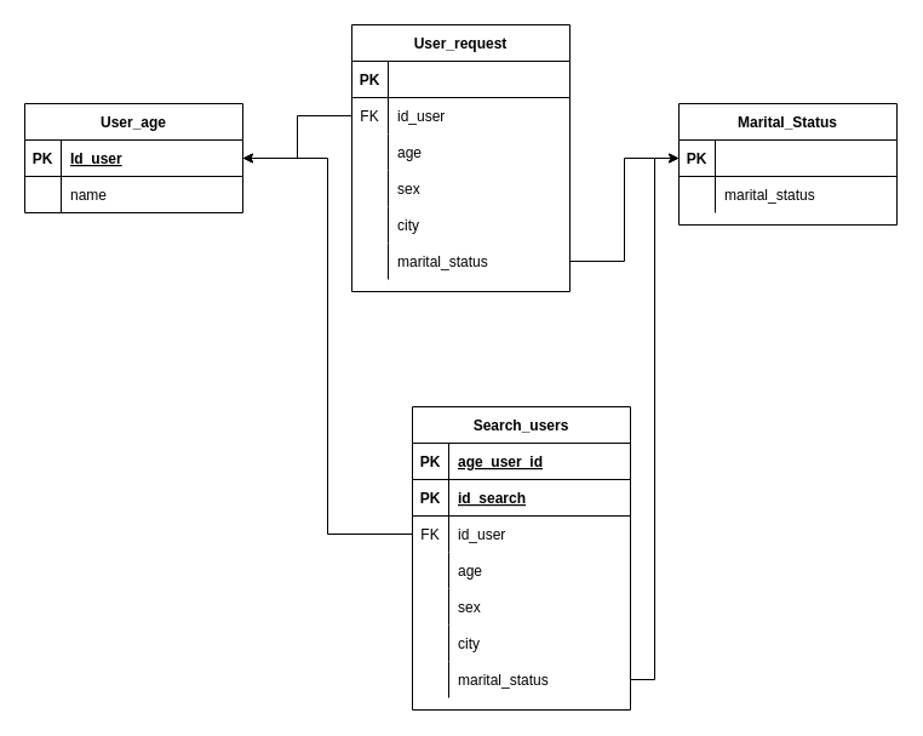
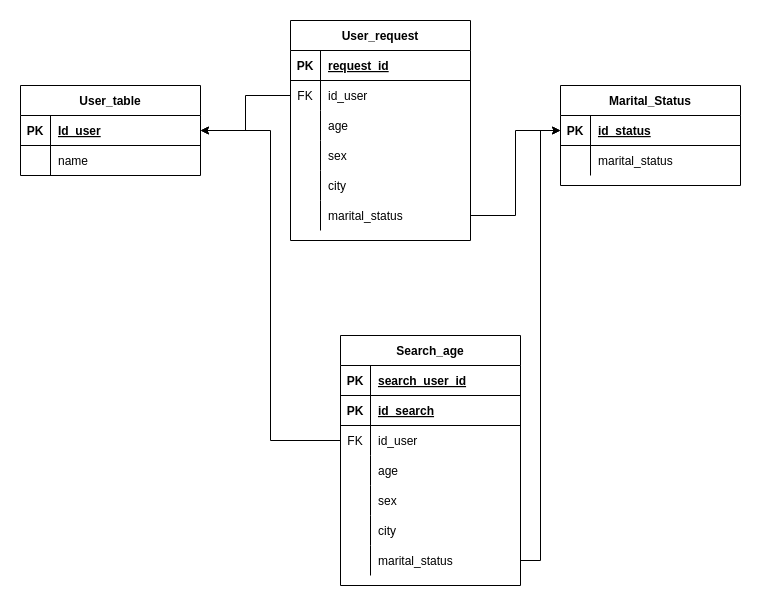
+ <mxCell id="12" value="request_id" style="shape=partialRectangle;connectable=0;fillColor=none;top=0;left=0;bottom=0;right=0;align=left;spacingLeft=6;fontStyle=5;overflow=hidden;" parent="10" vertex="1"><mxGeometry x="30" width="150" height="30" as="geometry" /></mxCell>
- <mxCell id="2" value="User_age" style="shape=table;startSize=30;container=1;collapsible=1;childLayout=tableLayout;fixedRows=1;rowLines=0;fontStyle=1;align=center;resizeLast=1;" parent="1" vertex="1"><mxGeometry x="20" y="85" width="180" height="90" as="geometry" /></mxCell>
+ <mxCell id="2" value="User_table" style="shape=table;startSize=30;container=1;collapsible=1;childLayout=tableLayout;fixedRows=1;rowLines=0;fontStyle=1;align=center;resizeLast=1;" parent="1" vertex="1"><mxGeometry x="20" y="85" width="180" height="90" as="geometry" /></mxCell>
+ <mxCell id="58" value="id_status" style="shape=partialRectangle;connectable=0;fillColor=none;top=0;left=0;bottom=0;right=0;align=left;spacingLeft=6;fontStyle=5;overflow=hidden;" vertex="1" parent="56"><mxGeometry x="30" width="150" height="30" as="geometry" /></mxCell>
- <mxCell id="31" value="Search_users" style="shape=table;startSize=30;container=1;collapsible=1;childLayout=tableLayout;fixedRows=1;rowLines=0;fontStyle=1;align=center;resizeLast=1;" parent="1" vertex="1"><mxGeometry x="340" y="335" width="180" height="250" as="geometry" /></mxCell>
+ <mxCell id="31" value="Search_age" style="shape=table;startSize=30;container=1;collapsible=1;childLayout=tableLayout;fixedRows=1;rowLines=0;fontStyle=1;align=center;resizeLast=1;" parent="1" vertex="1"><mxGeometry x="340" y="335" width="180" height="250" as="geometry" /></mxCell>
- <mxCell id="34" value="age_user_id" style="shape=partialRectangle;connectable=0;fillColor=none;top=0;left=0;bottom=0;right=0;align=left;spacingLeft=6;fontStyle=5;overflow=hidden;" parent="32" vertex="1"><mxGeometry x="30" width="150" height="30" as="geometry" /></mxCell>
+ <mxCell id="34" value="search_user_id" style="shape=partialRectangle;connectable=0;fillColor=none;top=0;left=0;bottom=0;right=0;align=left;spacingLeft=6;fontStyle=5;overflow=hidden;" parent="32" vertex="1"><mxGeometry x="30" width="150" height="30" as="geometry" /></mxCell>
